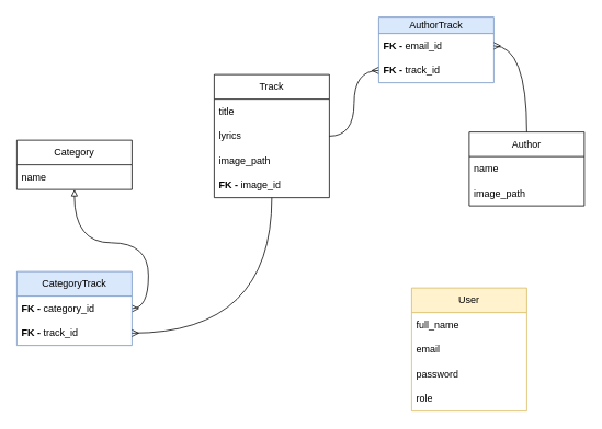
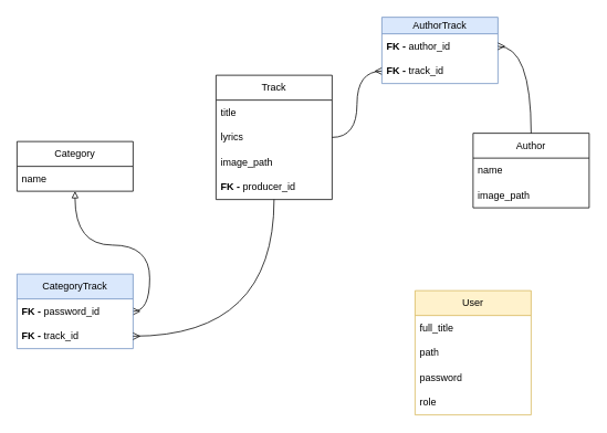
- <mxCell id="24" value="&lt;b&gt;FK - &lt;/b&gt;email_id" style="text;strokeColor=none;fillColor=none;align=left;verticalAlign=middle;spacingLeft=4;spacingRight=4;overflow=hidden;points=[[0,0.5],[1,0.5]];portConstraint=eastwest;rotatable=0;whiteSpace=wrap;html=1;" parent="23" vertex="1"><mxGeometry y="20" width="140" height="30" as="geometry" /></mxCell>
+ <mxCell id="24" value="&lt;b&gt;FK - &lt;/b&gt;author_id" style="text;strokeColor=none;fillColor=none;align=left;verticalAlign=middle;spacingLeft=4;spacingRight=4;overflow=hidden;points=[[0,0.5],[1,0.5]];portConstraint=eastwest;rotatable=0;whiteSpace=wrap;html=1;" parent="23" vertex="1"><mxGeometry y="20" width="140" height="30" as="geometry" /></mxCell>
- <mxCell id="6" value="&lt;b&gt;FK -&amp;nbsp;&lt;/b&gt;image_id" style="text;strokeColor=none;fillColor=none;align=left;verticalAlign=middle;spacingLeft=4;spacingRight=4;overflow=hidden;points=[[0,0.5],[1,0.5]];portConstraint=eastwest;rotatable=0;whiteSpace=wrap;html=1;" parent="2" vertex="1"><mxGeometry y="120" width="140" height="30" as="geometry" /></mxCell>
+ <mxCell id="6" value="&lt;b&gt;FK -&amp;nbsp;&lt;/b&gt;producer_id" style="text;strokeColor=none;fillColor=none;align=left;verticalAlign=middle;spacingLeft=4;spacingRight=4;overflow=hidden;points=[[0,0.5],[1,0.5]];portConstraint=eastwest;rotatable=0;whiteSpace=wrap;html=1;" parent="2" vertex="1"><mxGeometry y="120" width="140" height="30" as="geometry" /></mxCell>
- <mxCell id="20" value="&lt;b&gt;FK -&amp;nbsp;&lt;/b&gt;category_id" style="text;strokeColor=none;fillColor=none;align=left;verticalAlign=middle;spacingLeft=4;spacingRight=4;overflow=hidden;points=[[0,0.5],[1,0.5]];portConstraint=eastwest;rotatable=0;whiteSpace=wrap;html=1;" parent="19" vertex="1"><mxGeometry y="30" width="140" height="30" as="geometry" /></mxCell>
+ <mxCell id="20" value="&lt;b&gt;FK -&amp;nbsp;&lt;/b&gt;password_id" style="text;strokeColor=none;fillColor=none;align=left;verticalAlign=middle;spacingLeft=4;spacingRight=4;overflow=hidden;points=[[0,0.5],[1,0.5]];portConstraint=eastwest;rotatable=0;whiteSpace=wrap;html=1;" parent="19" vertex="1"><mxGeometry y="30" width="140" height="30" as="geometry" /></mxCell>
- <mxCell id="12" value="full_name" style="text;align=left;verticalAlign=middle;spacingLeft=4;spacingRight=4;overflow=hidden;points=[[0,0.5],[1,0.5]];portConstraint=eastwest;rotatable=0;whiteSpace=wrap;html=1;" parent="11" vertex="1"><mxGeometry y="30" width="140" height="30" as="geometry" /></mxCell>
+ <mxCell id="12" value="full_title" style="text;align=left;verticalAlign=middle;spacingLeft=4;spacingRight=4;overflow=hidden;points=[[0,0.5],[1,0.5]];portConstraint=eastwest;rotatable=0;whiteSpace=wrap;html=1;" parent="11" vertex="1"><mxGeometry y="30" width="140" height="30" as="geometry" /></mxCell>
- <mxCell id="13" value="email" style="text;align=left;verticalAlign=middle;spacingLeft=4;spacingRight=4;overflow=hidden;points=[[0,0.5],[1,0.5]];portConstraint=eastwest;rotatable=0;whiteSpace=wrap;html=1;" vertex="1" parent="11"><mxGeometry y="60" width="140" height="30" as="geometry" /></mxCell>
+ <mxCell id="13" value="path" style="text;align=left;verticalAlign=middle;spacingLeft=4;spacingRight=4;overflow=hidden;points=[[0,0.5],[1,0.5]];portConstraint=eastwest;rotatable=0;whiteSpace=wrap;html=1;" vertex="1" parent="11"><mxGeometry y="60" width="140" height="30" as="geometry" /></mxCell>
